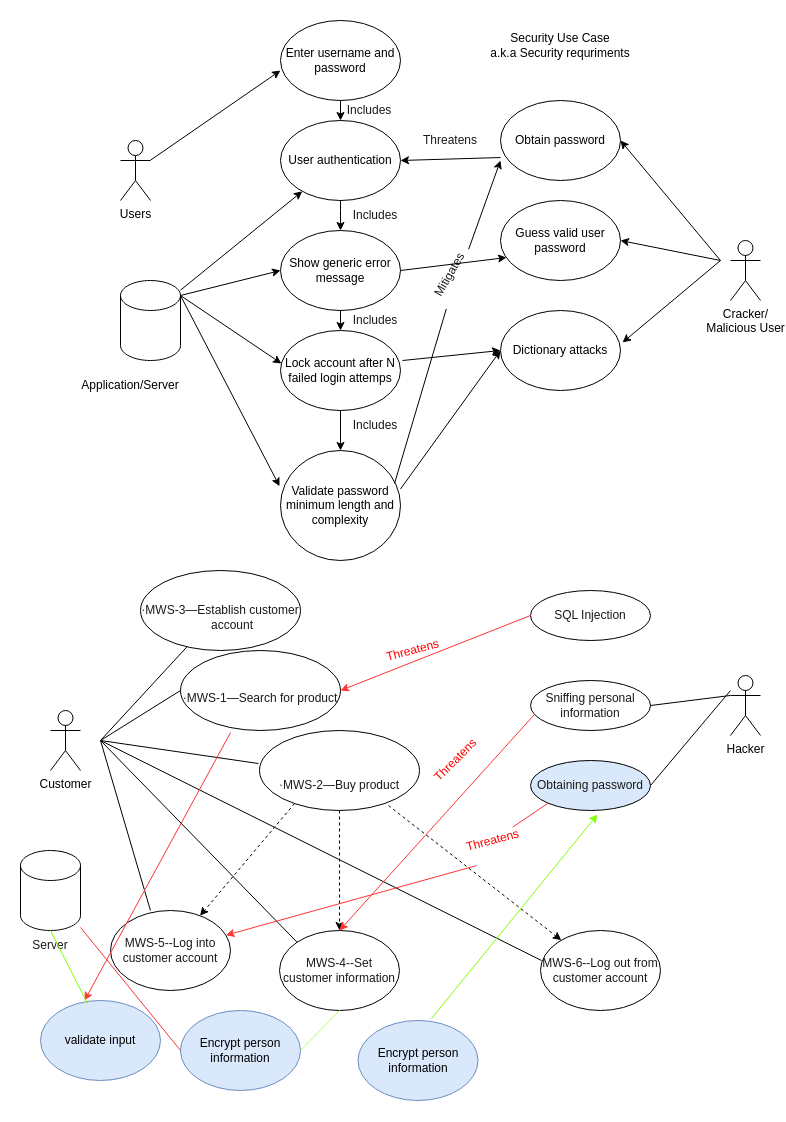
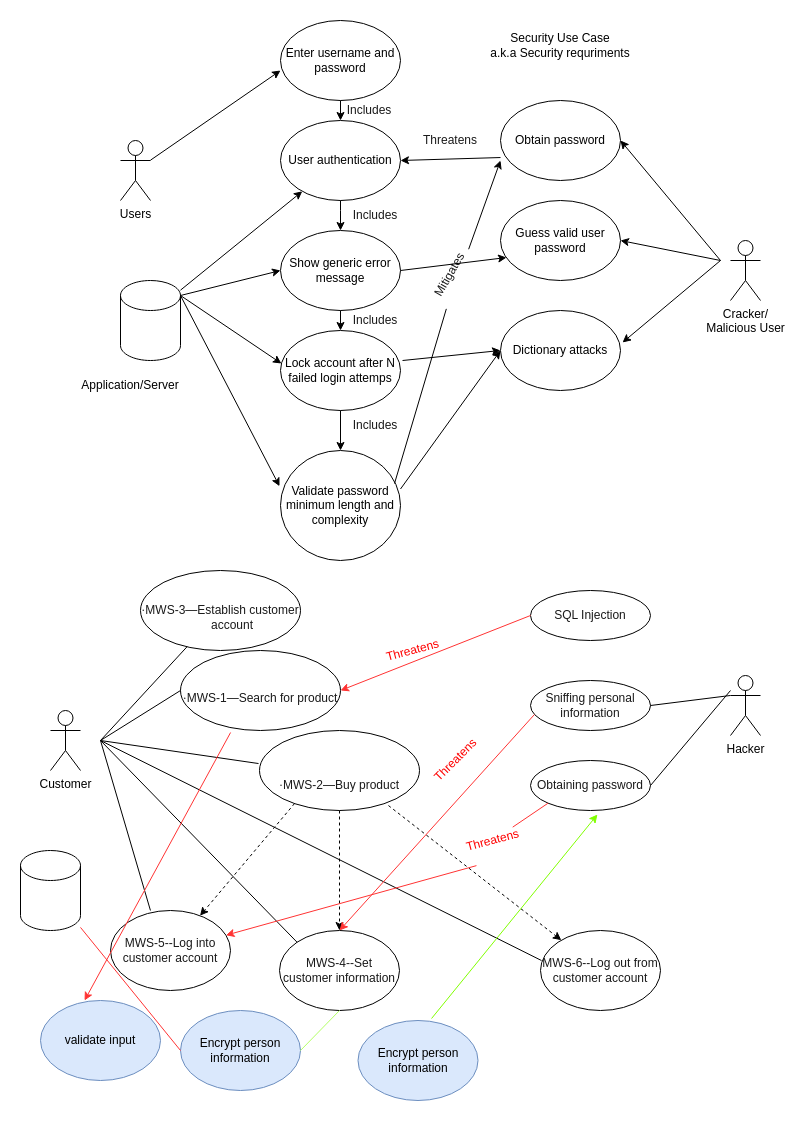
- <mxCell id="57" value="Obtaining password" style="ellipse;whiteSpace=wrap;html=1;fontColor=#1A1A1A;fillColor=#dae8fc;" vertex="1" parent="1"><mxGeometry x="530" y="760" width="120" height="50" as="geometry" /></mxCell>
+ <mxCell id="57" value="Obtaining password" style="ellipse;whiteSpace=wrap;html=1;fontColor=#1A1A1A;" vertex="1" parent="1"><mxGeometry x="530" y="760" width="120" height="50" as="geometry" /></mxCell>
- <mxCell id="69" value="&lt;font color=&quot;#1A1A1A&quot;&gt;Server&lt;/font&gt;" style="text;html=1;strokeColor=none;fillColor=none;align=center;verticalAlign=middle;whiteSpace=wrap;rounded=0;fontColor=#FF0000;" vertex="1" parent="1"><mxGeometry x="20" y="930" width="60" height="30" as="geometry" /></mxCell>
- <mxCell id="72" value="" style="endArrow=none;html=1;rounded=0;fontColor=#1A1A1A;strokeColor=#80FF00;exitX=0.5;exitY=0;exitDx=0;exitDy=0;entryX=0.392;entryY=0.038;entryDx=0;entryDy=0;entryPerimeter=0;" edge="1" parent="1" source="69" target="70"><mxGeometry width="50" height="50" relative="1" as="geometry"><mxPoint x="50" y="1010" as="sourcePoint" /><mxPoint x="100" y="960" as="targetPoint" /></mxGeometry></mxCell>
